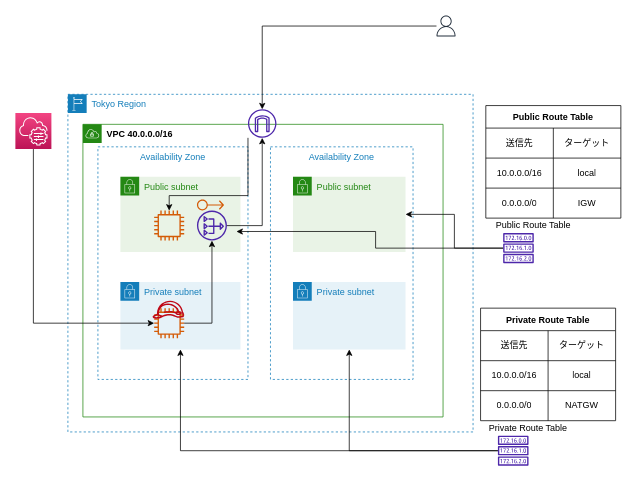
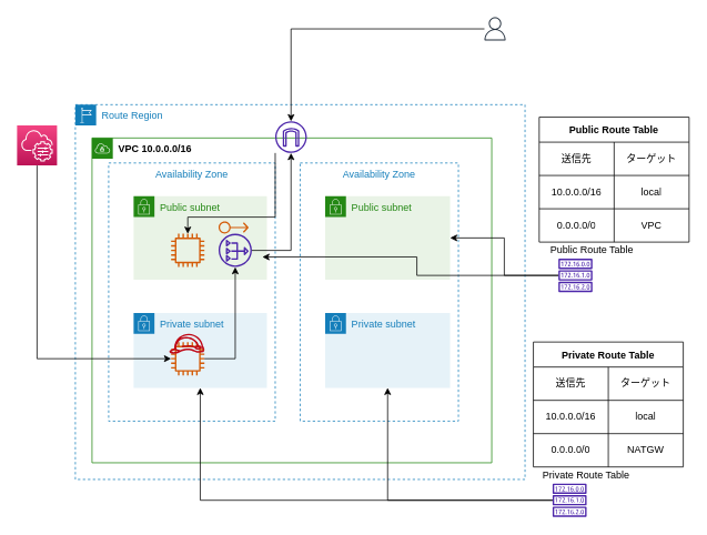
- <mxCell id="2" value="Tokyo Region" style="points=[[0,0],[0.25,0],[0.5,0],[0.75,0],[1,0],[1,0.25],[1,0.5],[1,0.75],[1,1],[0.75,1],[0.5,1],[0.25,1],[0,1],[0,0.75],[0,0.5],[0,0.25]];outlineConnect=0;gradientColor=none;html=1;whiteSpace=wrap;fontSize=12;fontStyle=0;container=1;pointerEvents=0;collapsible=0;recursiveResize=0;shape=mxgraph.aws4.group;grIcon=mxgraph.aws4.group_region;strokeColor=#147EBA;fillColor=none;verticalAlign=top;align=left;spacingLeft=30;fontColor=#147EBA;dashed=1;" parent="1" vertex="1"><mxGeometry x="90" y="125" width="540" height="450" as="geometry" /></mxCell>
+ <mxCell id="2" value="Route Region" style="points=[[0,0],[0.25,0],[0.5,0],[0.75,0],[1,0],[1,0.25],[1,0.5],[1,0.75],[1,1],[0.75,1],[0.5,1],[0.25,1],[0,1],[0,0.75],[0,0.5],[0,0.25]];outlineConnect=0;gradientColor=none;html=1;whiteSpace=wrap;fontSize=12;fontStyle=0;container=1;pointerEvents=0;collapsible=0;recursiveResize=0;shape=mxgraph.aws4.group;grIcon=mxgraph.aws4.group_region;strokeColor=#147EBA;fillColor=none;verticalAlign=top;align=left;spacingLeft=30;fontColor=#147EBA;dashed=1;" parent="1" vertex="1"><mxGeometry x="90" y="125" width="540" height="450" as="geometry" /></mxCell>
- <mxCell id="3" value="&lt;b&gt;&lt;font color=&quot;#000000&quot;&gt;VPC 40.0.0.0/16&lt;/font&gt;&lt;/b&gt;" style="points=[[0,0],[0.25,0],[0.5,0],[0.75,0],[1,0],[1,0.25],[1,0.5],[1,0.75],[1,1],[0.75,1],[0.5,1],[0.25,1],[0,1],[0,0.75],[0,0.5],[0,0.25]];outlineConnect=0;gradientColor=none;html=1;whiteSpace=wrap;fontSize=12;fontStyle=0;container=1;pointerEvents=0;collapsible=0;recursiveResize=0;shape=mxgraph.aws4.group;grIcon=mxgraph.aws4.group_vpc;strokeColor=#248814;fillColor=none;verticalAlign=top;align=left;spacingLeft=30;fontColor=#AAB7B8;dashed=0;" parent="2" vertex="1"><mxGeometry x="20" y="40" width="480" height="390" as="geometry" /></mxCell>
+ <mxCell id="3" value="&lt;b&gt;&lt;font color=&quot;#000000&quot;&gt;VPC 10.0.0.0/16&lt;/font&gt;&lt;/b&gt;" style="points=[[0,0],[0.25,0],[0.5,0],[0.75,0],[1,0],[1,0.25],[1,0.5],[1,0.75],[1,1],[0.75,1],[0.5,1],[0.25,1],[0,1],[0,0.75],[0,0.5],[0,0.25]];outlineConnect=0;gradientColor=none;html=1;whiteSpace=wrap;fontSize=12;fontStyle=0;container=1;pointerEvents=0;collapsible=0;recursiveResize=0;shape=mxgraph.aws4.group;grIcon=mxgraph.aws4.group_vpc;strokeColor=#248814;fillColor=none;verticalAlign=top;align=left;spacingLeft=30;fontColor=#AAB7B8;dashed=0;" parent="2" vertex="1"><mxGeometry x="20" y="40" width="480" height="390" as="geometry" /></mxCell>
- <mxCell id="32" value="IGW" style="shape=partialRectangle;html=1;whiteSpace=wrap;connectable=0;fillColor=none;top=0;left=0;bottom=0;right=0;overflow=hidden;" parent="30" vertex="1"><mxGeometry x="90" width="90" height="40" as="geometry"><mxRectangle width="90" height="40" as="alternateBounds" /></mxGeometry></mxCell>
+ <mxCell id="32" value="VPC" style="shape=partialRectangle;html=1;whiteSpace=wrap;connectable=0;fillColor=none;top=0;left=0;bottom=0;right=0;overflow=hidden;" parent="30" vertex="1"><mxGeometry x="90" width="90" height="40" as="geometry"><mxRectangle width="90" height="40" as="alternateBounds" /></mxGeometry></mxCell>
